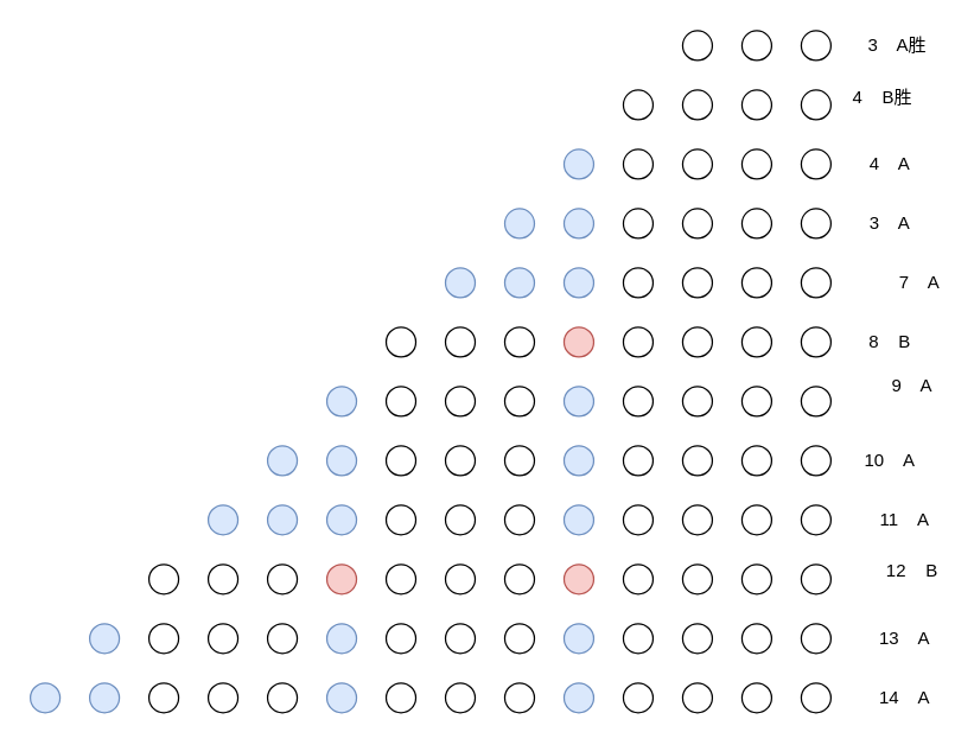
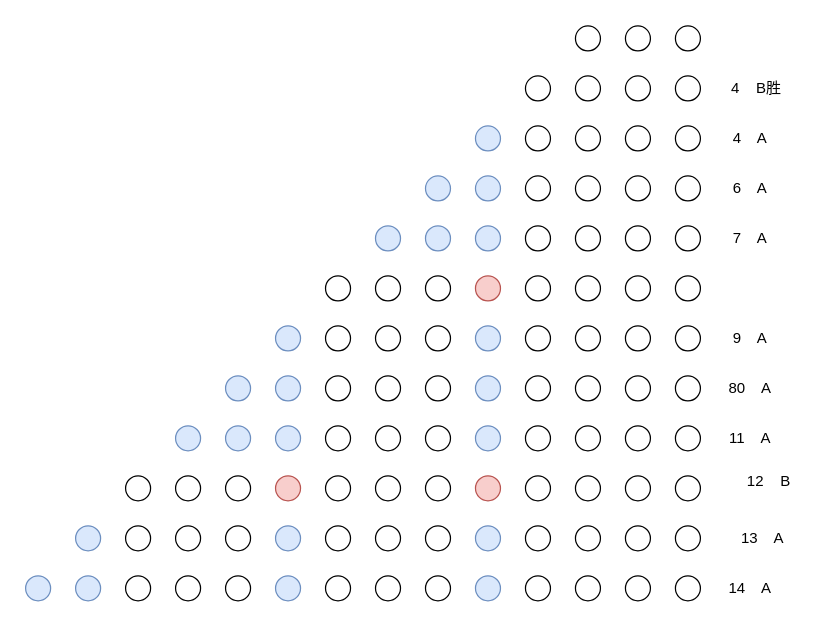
- <mxCell id="5" value="3&amp;nbsp; &amp;nbsp; A胜" style="text;html=1;strokeColor=none;fillColor=none;align=center;verticalAlign=middle;whiteSpace=wrap;rounded=0;" vertex="1" parent="1"><mxGeometry x="580" y="20" width="50" height="20" as="geometry" /></mxCell>
- <mxCell id="9" value="4&amp;nbsp; &amp;nbsp; B胜" style="text;html=1;strokeColor=none;fillColor=none;align=center;verticalAlign=middle;whiteSpace=wrap;rounded=0;" vertex="1" parent="1"><mxGeometry x="570" y="55" width="50" height="20" as="geometry" /></mxCell>
+ <mxCell id="9" value="4&amp;nbsp; &amp;nbsp; B胜" style="text;html=1;strokeColor=none;fillColor=none;align=center;verticalAlign=middle;whiteSpace=wrap;rounded=0;" vertex="1" parent="1"><mxGeometry x="580" y="60" width="50" height="20" as="geometry" /></mxCell>
- <mxCell id="20" value="3&amp;nbsp; &amp;nbsp; A" style="text;html=1;strokeColor=none;fillColor=none;align=center;verticalAlign=middle;whiteSpace=wrap;rounded=0;" vertex="1" parent="1"><mxGeometry x="580" y="140" width="40" height="20" as="geometry" /></mxCell>
+ <mxCell id="20" value="6&amp;nbsp; &amp;nbsp; A" style="text;html=1;strokeColor=none;fillColor=none;align=center;verticalAlign=middle;whiteSpace=wrap;rounded=0;" vertex="1" parent="1"><mxGeometry x="580" y="140" width="40" height="20" as="geometry" /></mxCell>
- <mxCell id="27" value="7&amp;nbsp; &amp;nbsp; A" style="text;html=1;strokeColor=none;fillColor=none;align=center;verticalAlign=middle;whiteSpace=wrap;rounded=0;" vertex="1" parent="1"><mxGeometry x="600" y="180" width="40" height="20" as="geometry" /></mxCell>
+ <mxCell id="27" value="7&amp;nbsp; &amp;nbsp; A" style="text;html=1;strokeColor=none;fillColor=none;align=center;verticalAlign=middle;whiteSpace=wrap;rounded=0;" vertex="1" parent="1"><mxGeometry x="580" y="180" width="40" height="20" as="geometry" /></mxCell>
- <mxCell id="35" value="8&amp;nbsp; &amp;nbsp; B" style="text;html=1;strokeColor=none;fillColor=none;align=center;verticalAlign=middle;whiteSpace=wrap;rounded=0;" vertex="1" parent="1"><mxGeometry x="580" y="220" width="40" height="20" as="geometry" /></mxCell>
- <mxCell id="44" value="9&amp;nbsp; &amp;nbsp; A" style="text;html=1;strokeColor=none;fillColor=none;align=center;verticalAlign=middle;whiteSpace=wrap;rounded=0;" vertex="1" parent="1"><mxGeometry x="595" y="250" width="40" height="20" as="geometry" /></mxCell>
+ <mxCell id="44" value="9&amp;nbsp; &amp;nbsp; A" style="text;html=1;strokeColor=none;fillColor=none;align=center;verticalAlign=middle;whiteSpace=wrap;rounded=0;" vertex="1" parent="1"><mxGeometry x="580" y="260" width="40" height="20" as="geometry" /></mxCell>
- <mxCell id="54" value="10&amp;nbsp; &amp;nbsp; A" style="text;html=1;strokeColor=none;fillColor=none;align=center;verticalAlign=middle;whiteSpace=wrap;rounded=0;" vertex="1" parent="1"><mxGeometry x="580" y="300" width="40" height="20" as="geometry" /></mxCell>
+ <mxCell id="54" value="80&amp;nbsp; &amp;nbsp; A" style="text;html=1;strokeColor=none;fillColor=none;align=center;verticalAlign=middle;whiteSpace=wrap;rounded=0;" vertex="1" parent="1"><mxGeometry x="580" y="300" width="40" height="20" as="geometry" /></mxCell>
- <mxCell id="65" value="11&amp;nbsp; &amp;nbsp; A" style="text;html=1;strokeColor=none;fillColor=none;align=center;verticalAlign=middle;whiteSpace=wrap;rounded=0;" vertex="1" parent="1"><mxGeometry x="590" y="340" width="40" height="20" as="geometry" /></mxCell>
+ <mxCell id="65" value="11&amp;nbsp; &amp;nbsp; A" style="text;html=1;strokeColor=none;fillColor=none;align=center;verticalAlign=middle;whiteSpace=wrap;rounded=0;" vertex="1" parent="1"><mxGeometry x="580" y="340" width="40" height="20" as="geometry" /></mxCell>
- <mxCell id="104" value="14&amp;nbsp; &amp;nbsp; A" style="text;html=1;strokeColor=none;fillColor=none;align=center;verticalAlign=middle;whiteSpace=wrap;rounded=0;" vertex="1" parent="1"><mxGeometry x="590" y="460" width="40" height="20" as="geometry" /></mxCell>
+ <mxCell id="104" value="14&amp;nbsp; &amp;nbsp; A" style="text;html=1;strokeColor=none;fillColor=none;align=center;verticalAlign=middle;whiteSpace=wrap;rounded=0;" vertex="1" parent="1"><mxGeometry x="580" y="460" width="40" height="20" as="geometry" /></mxCell>
